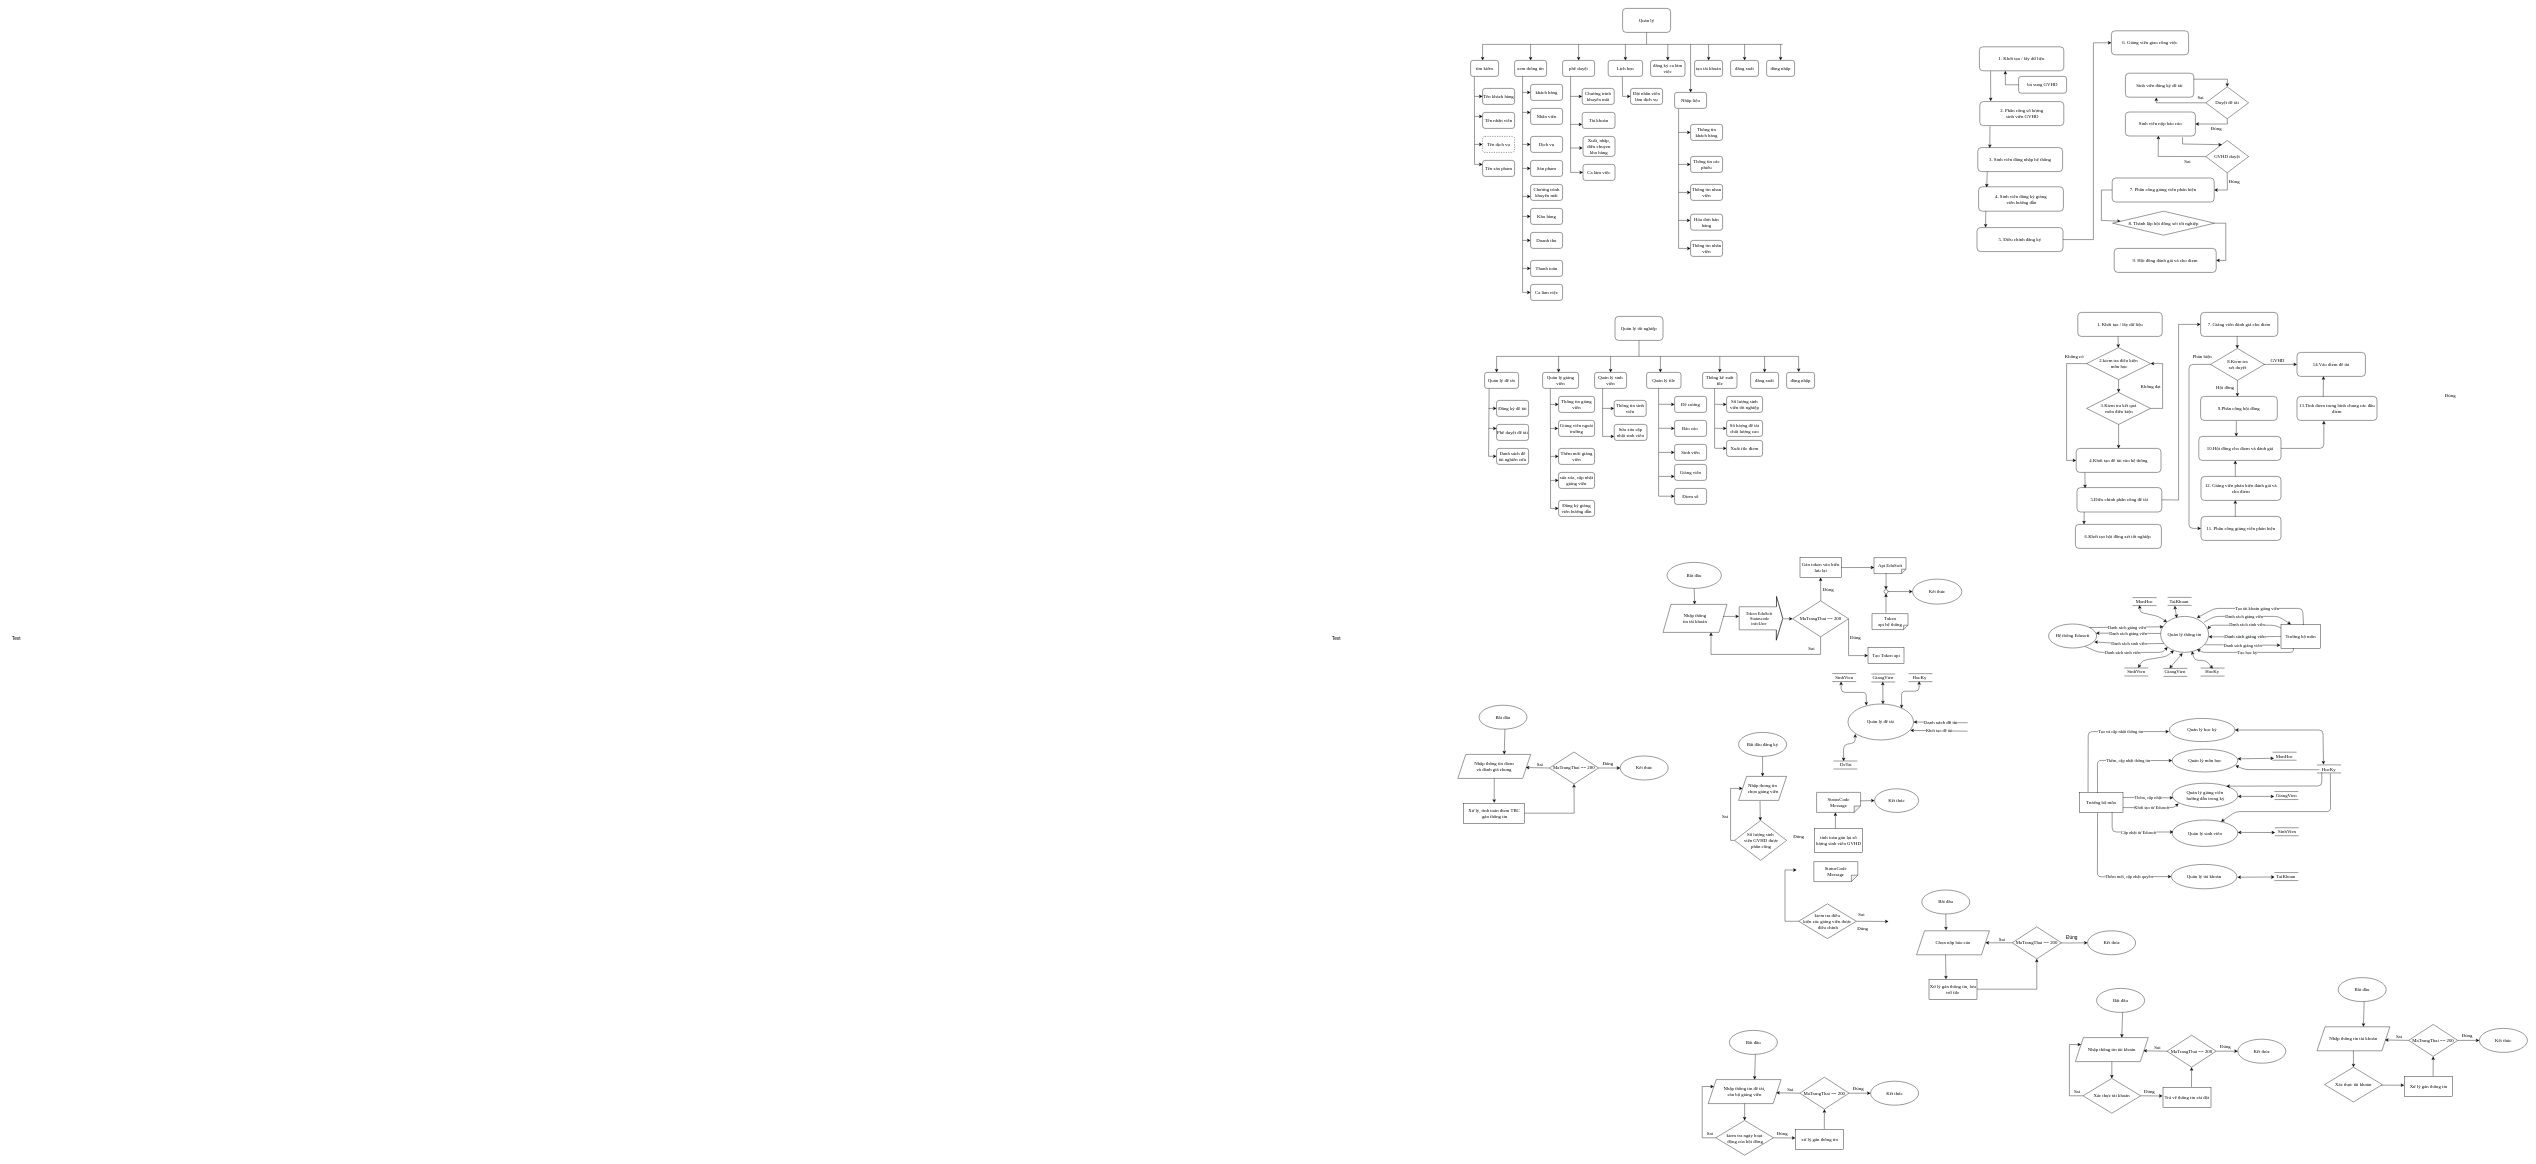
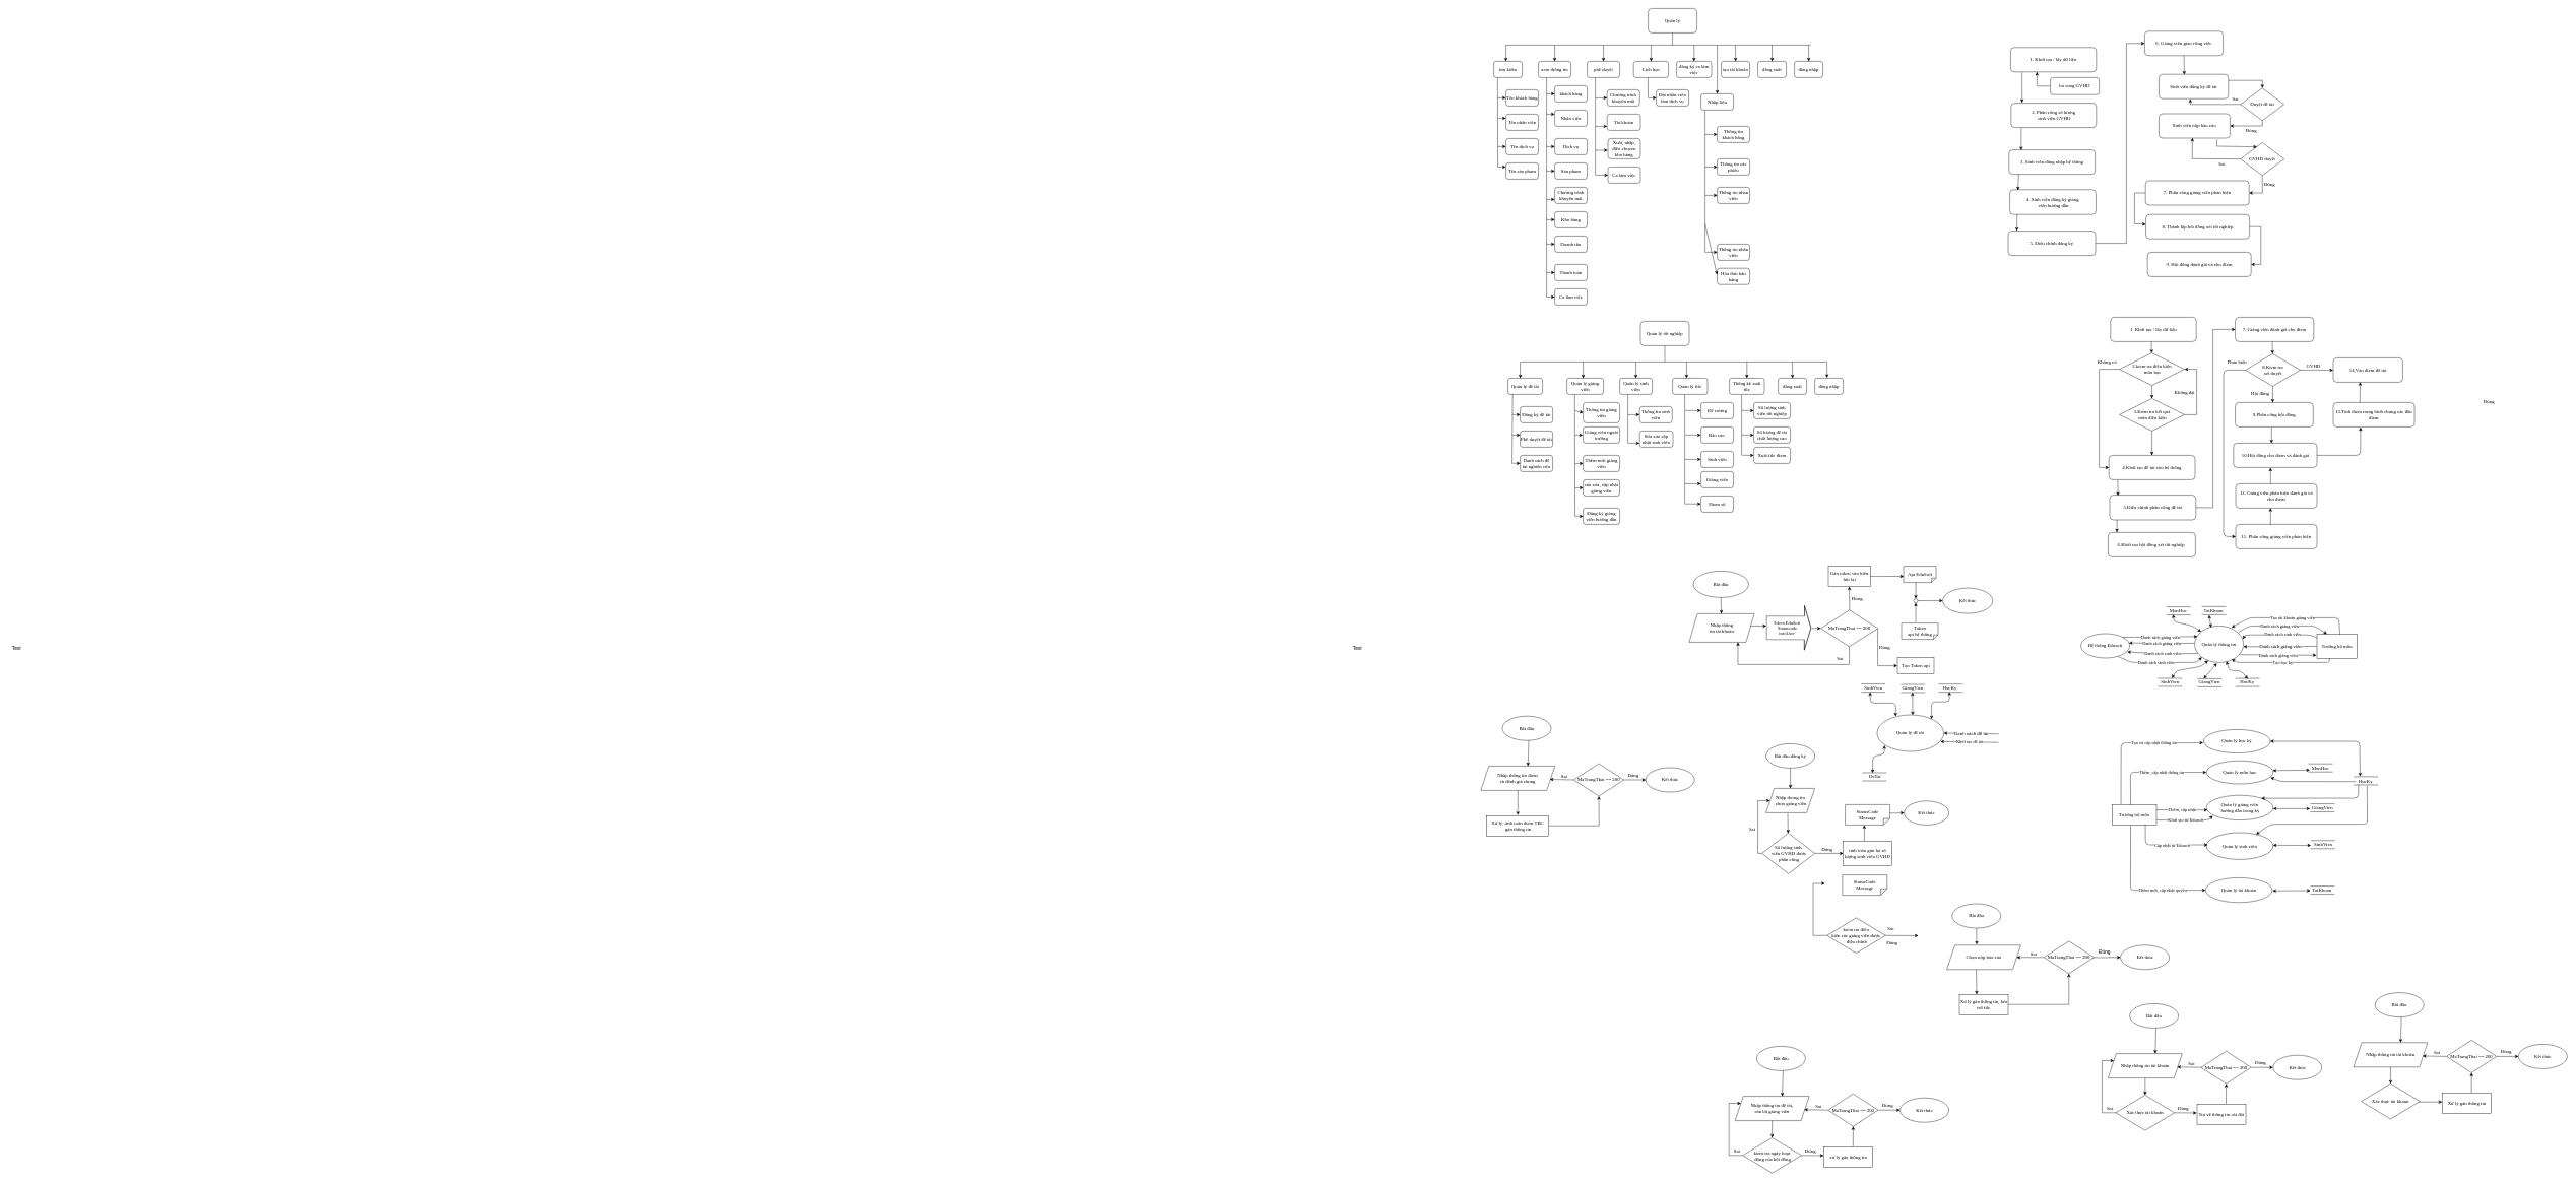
+ <mxCell id="251" value="" style="endArrow=classic;html=1;entryX=0.365;entryY=0.014;entryDx=0;entryDy=0;entryPerimeter=0;fontFamily=Times New Roman;" parent="1" source="236" target="237" edge="1"><mxGeometry width="50" height="50" relative="1" as="geometry"><mxPoint x="5259" y="187" as="sourcePoint" /><mxPoint x="5380" y="183" as="targetPoint" /></mxGeometry></mxCell>
- <mxCell id="23" value="Tên dịch vụ" style="rounded=1;whiteSpace=wrap;html=1;fontFamily=Times New Roman;dashed=1;" parent="1" vertex="1"><mxGeometry x="3706" y="340" width="80" height="40" as="geometry" /></mxCell>
+ <mxCell id="23" value="Tên dịch vụ" style="rounded=1;whiteSpace=wrap;html=1;fontFamily=Times New Roman;" parent="1" vertex="1"><mxGeometry x="3706" y="340" width="80" height="40" as="geometry" /></mxCell>
- <mxCell id="65" value="Hóa đơn bán hàng" style="rounded=1;whiteSpace=wrap;html=1;fontFamily=Times New Roman;" parent="1" vertex="1"><mxGeometry x="4226" y="534.5" width="80" height="40" as="geometry" /></mxCell>
+ <mxCell id="65" value="Hóa đơn bán hàng" style="rounded=1;whiteSpace=wrap;html=1;fontFamily=Times New Roman;" parent="1" vertex="1"><mxGeometry x="4226" y="659.5" width="80" height="40" as="geometry" /></mxCell>
- <mxCell id="263" value="8. Thành lập hội đồng xét tốt nghiệp" style="rhombus;whiteSpace=wrap;html=1;fontFamily=Times New Roman;" parent="1" vertex="1"><mxGeometry x="5281" y="527" width="255" height="60" as="geometry" /></mxCell>
+ <mxCell id="263" value="8. Thành lập hội đồng xét tốt nghiệp" style="rounded=1;whiteSpace=wrap;html=1;fontFamily=Times New Roman;" parent="1" vertex="1"><mxGeometry x="5281" y="527" width="255" height="60" as="geometry" /></mxCell>
- <mxCell id="97" value="Thông tin giảng viên" style="rounded=1;whiteSpace=wrap;html=1;fontFamily=Times New Roman;" parent="1" vertex="1"><mxGeometry x="3896" y="990" width="90" height="40" as="geometry" /></mxCell>
+ <mxCell id="97" value="Thông tin giảng viên" style="rounded=1;whiteSpace=wrap;html=1;fontFamily=Times New Roman;" parent="1" vertex="1"><mxGeometry x="3896" y="990" width="90" height="50" as="geometry" /></mxCell>
+ <mxCell id="162" value="" style="endArrow=classic;html=1;exitX=1;exitY=0.5;exitDx=0;exitDy=0;fontFamily=Times New Roman;" parent="1" source="153" target="156" edge="1"><mxGeometry width="50" height="50" relative="1" as="geometry"><mxPoint x="4515.96" y="2160.7" as="sourcePoint" /><mxPoint x="4426" y="2160" as="targetPoint" /></mxGeometry></mxCell>
